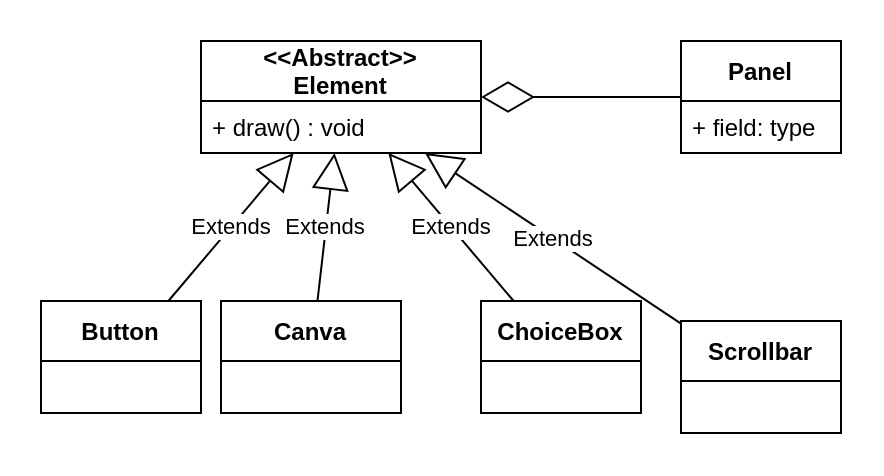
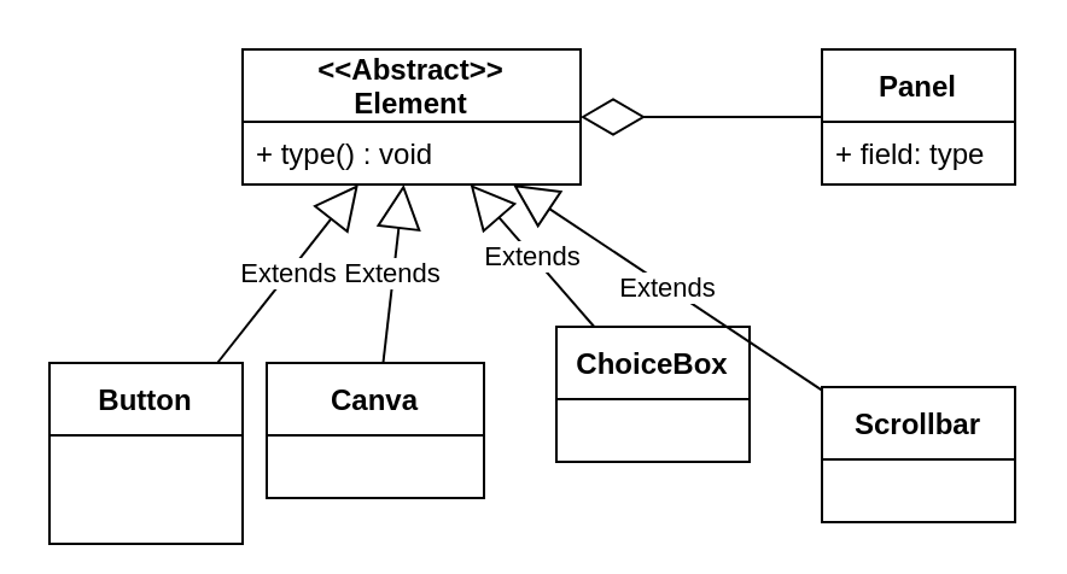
- <mxCell id="12" value="+ draw() : void" style="text;strokeColor=none;fillColor=none;align=left;verticalAlign=top;spacingLeft=4;spacingRight=4;overflow=hidden;rotatable=0;points=[[0,0.5],[1,0.5]];portConstraint=eastwest;" vertex="1" parent="11"><mxGeometry y="30" width="140" height="26" as="geometry" /></mxCell>
+ <mxCell id="12" value="+ type() : void" style="text;strokeColor=none;fillColor=none;align=left;verticalAlign=top;spacingLeft=4;spacingRight=4;overflow=hidden;rotatable=0;points=[[0,0.5],[1,0.5]];portConstraint=eastwest;" vertex="1" parent="11"><mxGeometry y="30" width="140" height="26" as="geometry" /></mxCell>
- <mxCell id="2" value="Button" style="swimlane;fontStyle=1;childLayout=stackLayout;horizontal=1;startSize=30;fillColor=none;horizontalStack=0;resizeParent=1;resizeParentMax=0;resizeLast=0;collapsible=1;marginBottom=0;" vertex="1" parent="1"><mxGeometry x="20" y="150" width="80" height="56" as="geometry" /></mxCell>
+ <mxCell id="2" value="Button" style="swimlane;fontStyle=1;childLayout=stackLayout;horizontal=1;startSize=30;fillColor=none;horizontalStack=0;resizeParent=1;resizeParentMax=0;resizeLast=0;collapsible=1;marginBottom=0;" vertex="1" parent="1"><mxGeometry x="20" y="150" width="80" height="75" as="geometry" /></mxCell>
- <mxCell id="4" value="ChoiceBox" style="swimlane;fontStyle=1;childLayout=stackLayout;horizontal=1;startSize=30;fillColor=none;horizontalStack=0;resizeParent=1;resizeParentMax=0;resizeLast=0;collapsible=1;marginBottom=0;" vertex="1" parent="1"><mxGeometry x="240" y="150" width="80" height="56" as="geometry" /></mxCell>
+ <mxCell id="4" value="ChoiceBox" style="swimlane;fontStyle=1;childLayout=stackLayout;horizontal=1;startSize=30;fillColor=none;horizontalStack=0;resizeParent=1;resizeParentMax=0;resizeLast=0;collapsible=1;marginBottom=0;" vertex="1" parent="1"><mxGeometry x="230" y="135" width="80" height="56" as="geometry" /></mxCell>
